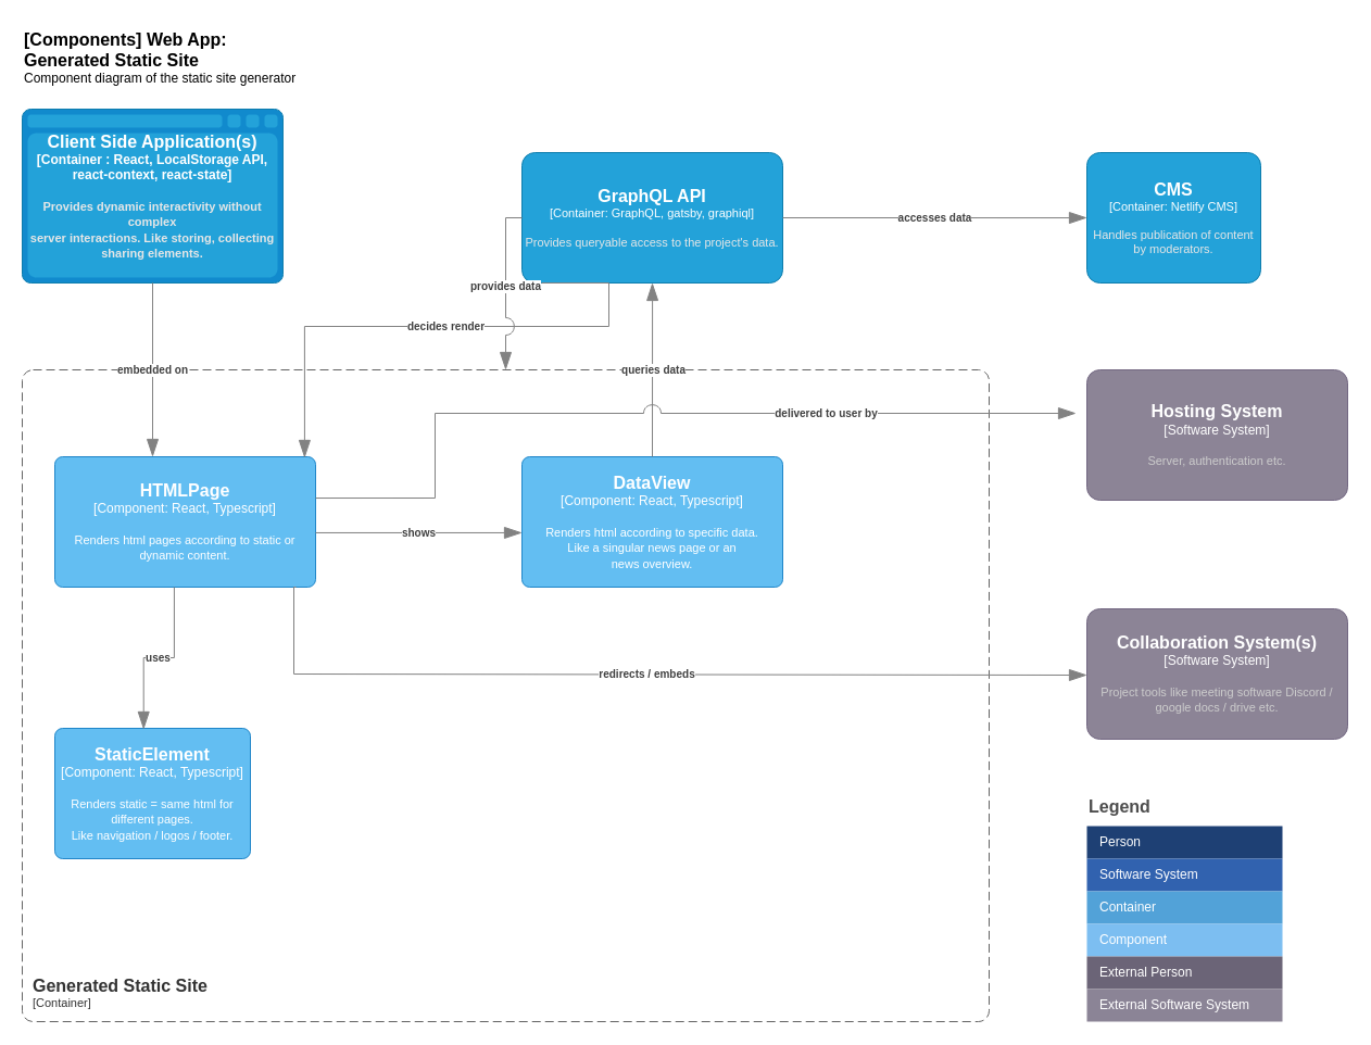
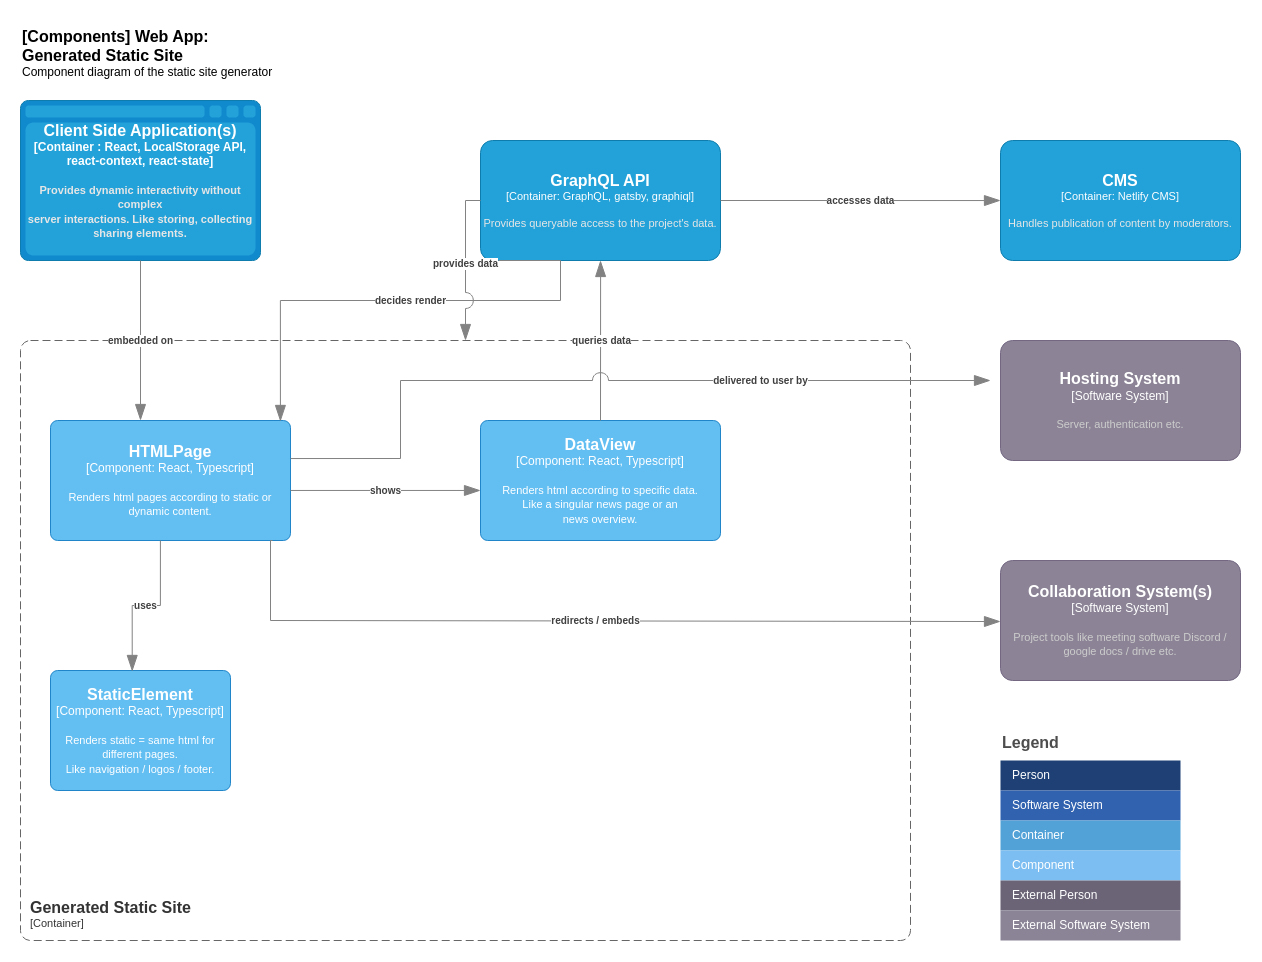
- <mxCell id="5" value="&lt;font style=&quot;font-size: 16px&quot;&gt;&lt;b&gt;CMS&lt;/b&gt;&lt;/font&gt;&lt;div&gt;[Container: Netlify CMS]&lt;/div&gt;&lt;br&gt;&lt;div&gt;&lt;font style=&quot;font-size: 11px&quot;&gt;&lt;font color=&quot;#E6E6E6&quot;&gt;Handles publication of content by moderators.&lt;/font&gt;&lt;/div&gt;" style="rounded=1;whiteSpace=wrap;html=1;fontSize=11;labelBackgroundColor=none;fillColor=#23A2D9;fontColor=#ffffff;align=center;arcSize=10;strokeColor=#0E7DAD;metaEdit=1;resizable=0;points=[[0.25,0,0],[0.5,0,0],[0.75,0,0],[1,0.25,0],[1,0.5,0],[1,0.75,0],[0.75,1,0],[0.5,1,0],[0.25,1,0],[0,0.75,0],[0,0.5,0],[0,0.25,0]];" vertex="1" parent="1"><mxGeometry x="1000" y="140" width="160" height="120" as="geometry" /></mxCell>
+ <mxCell id="5" value="&lt;font style=&quot;font-size: 16px&quot;&gt;&lt;b&gt;CMS&lt;/b&gt;&lt;/font&gt;&lt;div&gt;[Container: Netlify CMS]&lt;/div&gt;&lt;br&gt;&lt;div&gt;&lt;font style=&quot;font-size: 11px&quot;&gt;&lt;font color=&quot;#E6E6E6&quot;&gt;Handles publication of content by moderators.&lt;/font&gt;&lt;/div&gt;" style="rounded=1;whiteSpace=wrap;html=1;fontSize=11;labelBackgroundColor=none;fillColor=#23A2D9;fontColor=#ffffff;align=center;arcSize=10;strokeColor=#0E7DAD;metaEdit=1;resizable=0;points=[[0.25,0,0],[0.5,0,0],[0.75,0,0],[1,0.25,0],[1,0.5,0],[1,0.75,0],[0.75,1,0],[0.5,1,0],[0.25,1,0],[0,0.75,0],[0,0.5,0],[0,0.25,0]];" vertex="1" parent="1"><mxGeometry x="1000" y="140" width="240" height="120" as="geometry" /></mxCell>
